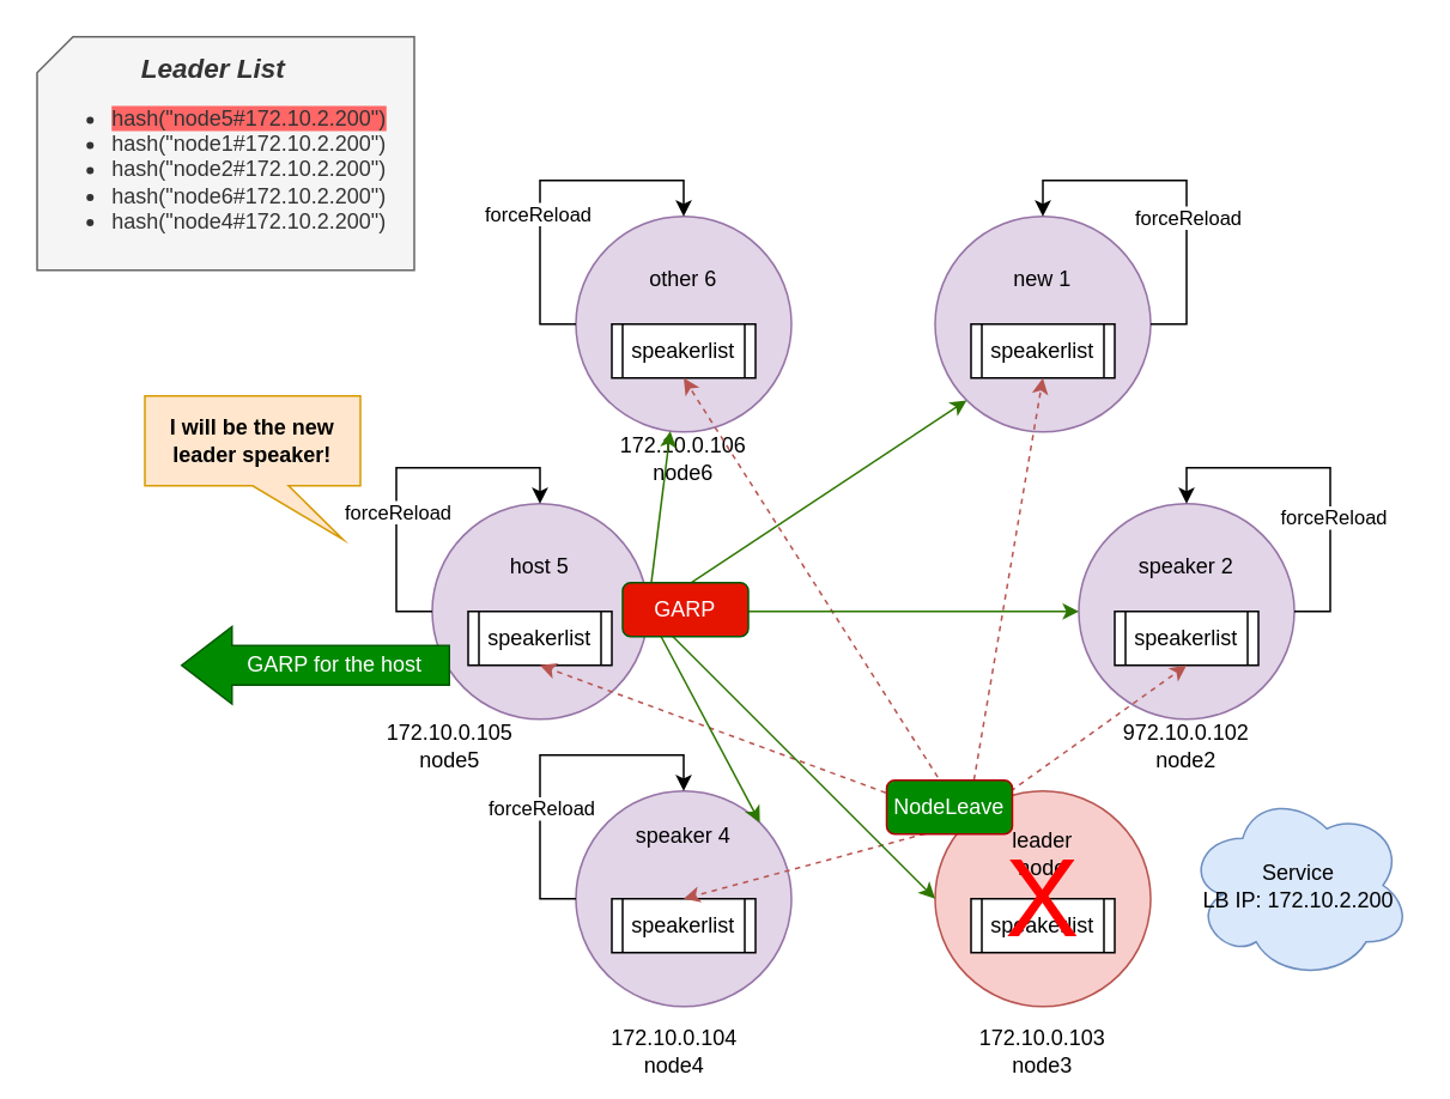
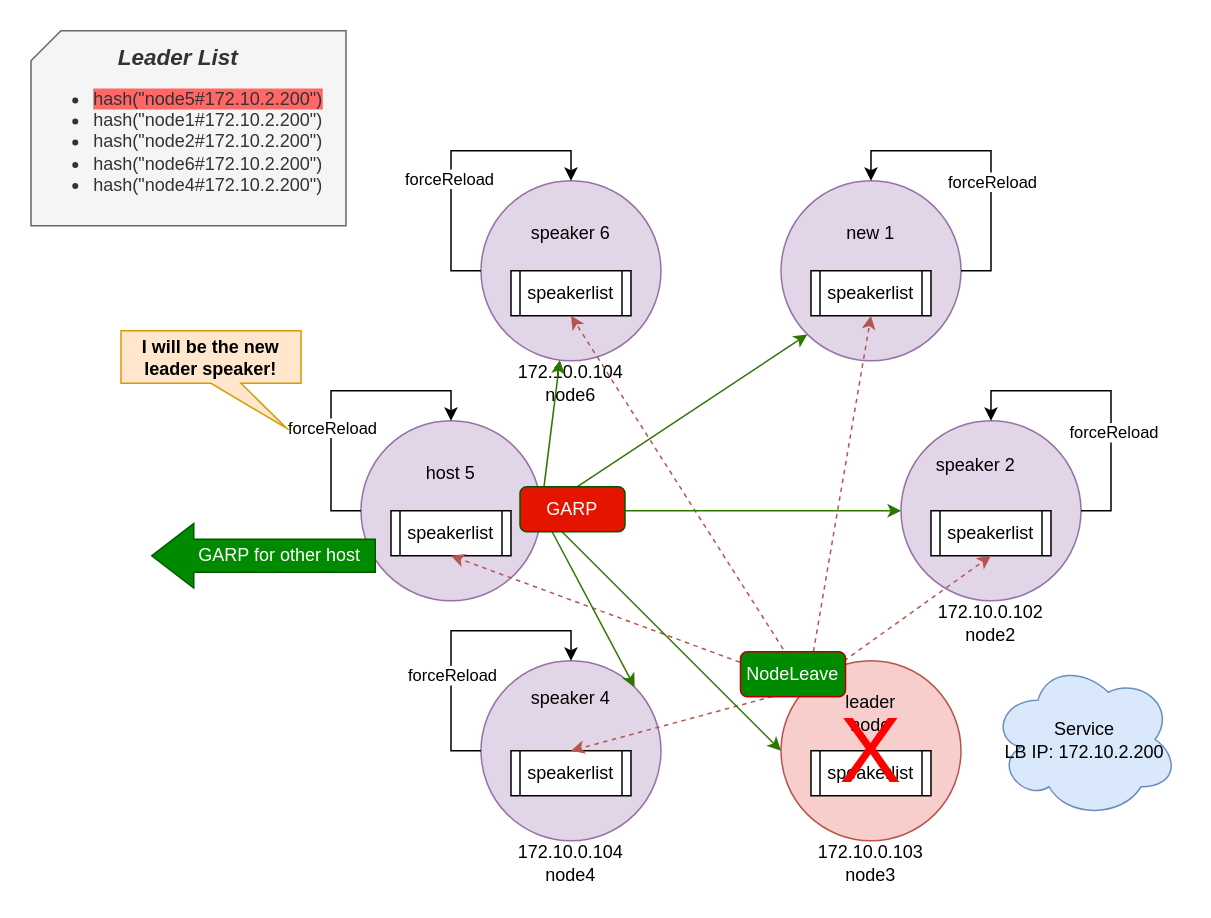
- <mxCell id="28" value="other 6" style="text;html=1;strokeColor=none;fillColor=none;align=center;verticalAlign=middle;whiteSpace=wrap;rounded=0;" vertex="1" parent="25"><mxGeometry x="30" y="20" width="60" height="30" as="geometry" /></mxCell>
+ <mxCell id="28" value="speaker 6" style="text;html=1;strokeColor=none;fillColor=none;align=center;verticalAlign=middle;whiteSpace=wrap;rounded=0;" vertex="1" parent="25"><mxGeometry x="30" y="20" width="60" height="30" as="geometry" /></mxCell>
- <mxCell id="41" value="172.10.0.106&lt;br&gt;node6" style="text;html=1;strokeColor=none;fillColor=none;align=center;verticalAlign=middle;whiteSpace=wrap;rounded=0;" vertex="1" parent="1"><mxGeometry x="350" y="240" width="60" height="30" as="geometry" /></mxCell>
+ <mxCell id="41" value="172.10.0.104&lt;br&gt;node6" style="text;html=1;strokeColor=none;fillColor=none;align=center;verticalAlign=middle;whiteSpace=wrap;rounded=0;" vertex="1" parent="1"><mxGeometry x="350" y="240" width="60" height="30" as="geometry" /></mxCell>
- <mxCell id="50" value="I will be the new leader speaker!" style="shape=callout;whiteSpace=wrap;html=1;perimeter=calloutPerimeter;position2=0.92;fillColor=#ffe6cc;strokeColor=#d79b00;fontStyle=1" vertex="1" parent="1"><mxGeometry x="80" y="220" width="120" height="80" as="geometry" /></mxCell>
+ <mxCell id="50" value="I will be the new leader speaker!" style="shape=callout;whiteSpace=wrap;html=1;perimeter=calloutPerimeter;position2=0.92;fillColor=#ffe6cc;strokeColor=#d79b00;fontStyle=1" vertex="1" parent="1"><mxGeometry x="80" y="220" width="120" height="65" as="geometry" /></mxCell>
- <mxCell id="11" value="speaker 2" style="text;html=1;strokeColor=none;fillColor=none;align=center;verticalAlign=middle;whiteSpace=wrap;rounded=0;" vertex="1" parent="8"><mxGeometry x="30" y="20" width="60" height="30" as="geometry" /></mxCell>
+ <mxCell id="11" value="speaker 2" style="text;html=1;strokeColor=none;fillColor=none;align=center;verticalAlign=middle;whiteSpace=wrap;rounded=0;" vertex="1" parent="8"><mxGeometry x="20" y="15" width="60" height="30" as="geometry" /></mxCell>
- <mxCell id="58" value="GARP for the host" style="text;html=1;align=center;verticalAlign=middle;whiteSpace=wrap;rounded=0;fontColor=#FFFFFF;" vertex="1" parent="1"><mxGeometry x="131" y="362" width="110" height="16" as="geometry" /></mxCell>
+ <mxCell id="58" value="GARP for other host" style="text;html=1;align=center;verticalAlign=middle;whiteSpace=wrap;rounded=0;fontColor=#FFFFFF;" vertex="1" parent="1"><mxGeometry x="131" y="362" width="110" height="16" as="geometry" /></mxCell>
- <mxCell id="40" value="172.10.0.105&lt;br&gt;node5" style="text;html=1;strokeColor=none;fillColor=none;align=center;verticalAlign=middle;whiteSpace=wrap;rounded=0;" vertex="1" parent="1"><mxGeometry x="220" y="400" width="60" height="30" as="geometry" /></mxCell>
- <mxCell id="37" value="972.10.0.102&lt;br&gt;node2" style="text;html=1;strokeColor=none;fillColor=none;align=center;verticalAlign=middle;whiteSpace=wrap;rounded=0;" vertex="1" parent="1"><mxGeometry x="630" y="400" width="60" height="30" as="geometry" /></mxCell>
+ <mxCell id="37" value="172.10.0.102&lt;br&gt;node2" style="text;html=1;strokeColor=none;fillColor=none;align=center;verticalAlign=middle;whiteSpace=wrap;rounded=0;" vertex="1" parent="1"><mxGeometry x="630" y="400" width="60" height="30" as="geometry" /></mxCell>
- <mxCell id="39" value="172.10.0.104&lt;br&gt;node4" style="text;html=1;strokeColor=none;fillColor=none;align=center;verticalAlign=middle;whiteSpace=wrap;rounded=0;" vertex="1" parent="1"><mxGeometry x="345" y="570" width="60" height="30" as="geometry" /></mxCell>
+ <mxCell id="39" value="172.10.0.104&lt;br&gt;node4" style="text;html=1;strokeColor=none;fillColor=none;align=center;verticalAlign=middle;whiteSpace=wrap;rounded=0;" vertex="1" parent="1"><mxGeometry x="350" y="560" width="60" height="30" as="geometry" /></mxCell>
- <mxCell id="38" value="172.10.0.103&lt;br&gt;node3" style="text;html=1;strokeColor=none;fillColor=none;align=center;verticalAlign=middle;whiteSpace=wrap;rounded=0;" vertex="1" parent="1"><mxGeometry x="550" y="570" width="60" height="30" as="geometry" /></mxCell>
+ <mxCell id="38" value="172.10.0.103&lt;br&gt;node3" style="text;html=1;strokeColor=none;fillColor=none;align=center;verticalAlign=middle;whiteSpace=wrap;rounded=0;" vertex="1" parent="1"><mxGeometry x="550" y="560" width="60" height="30" as="geometry" /></mxCell>
